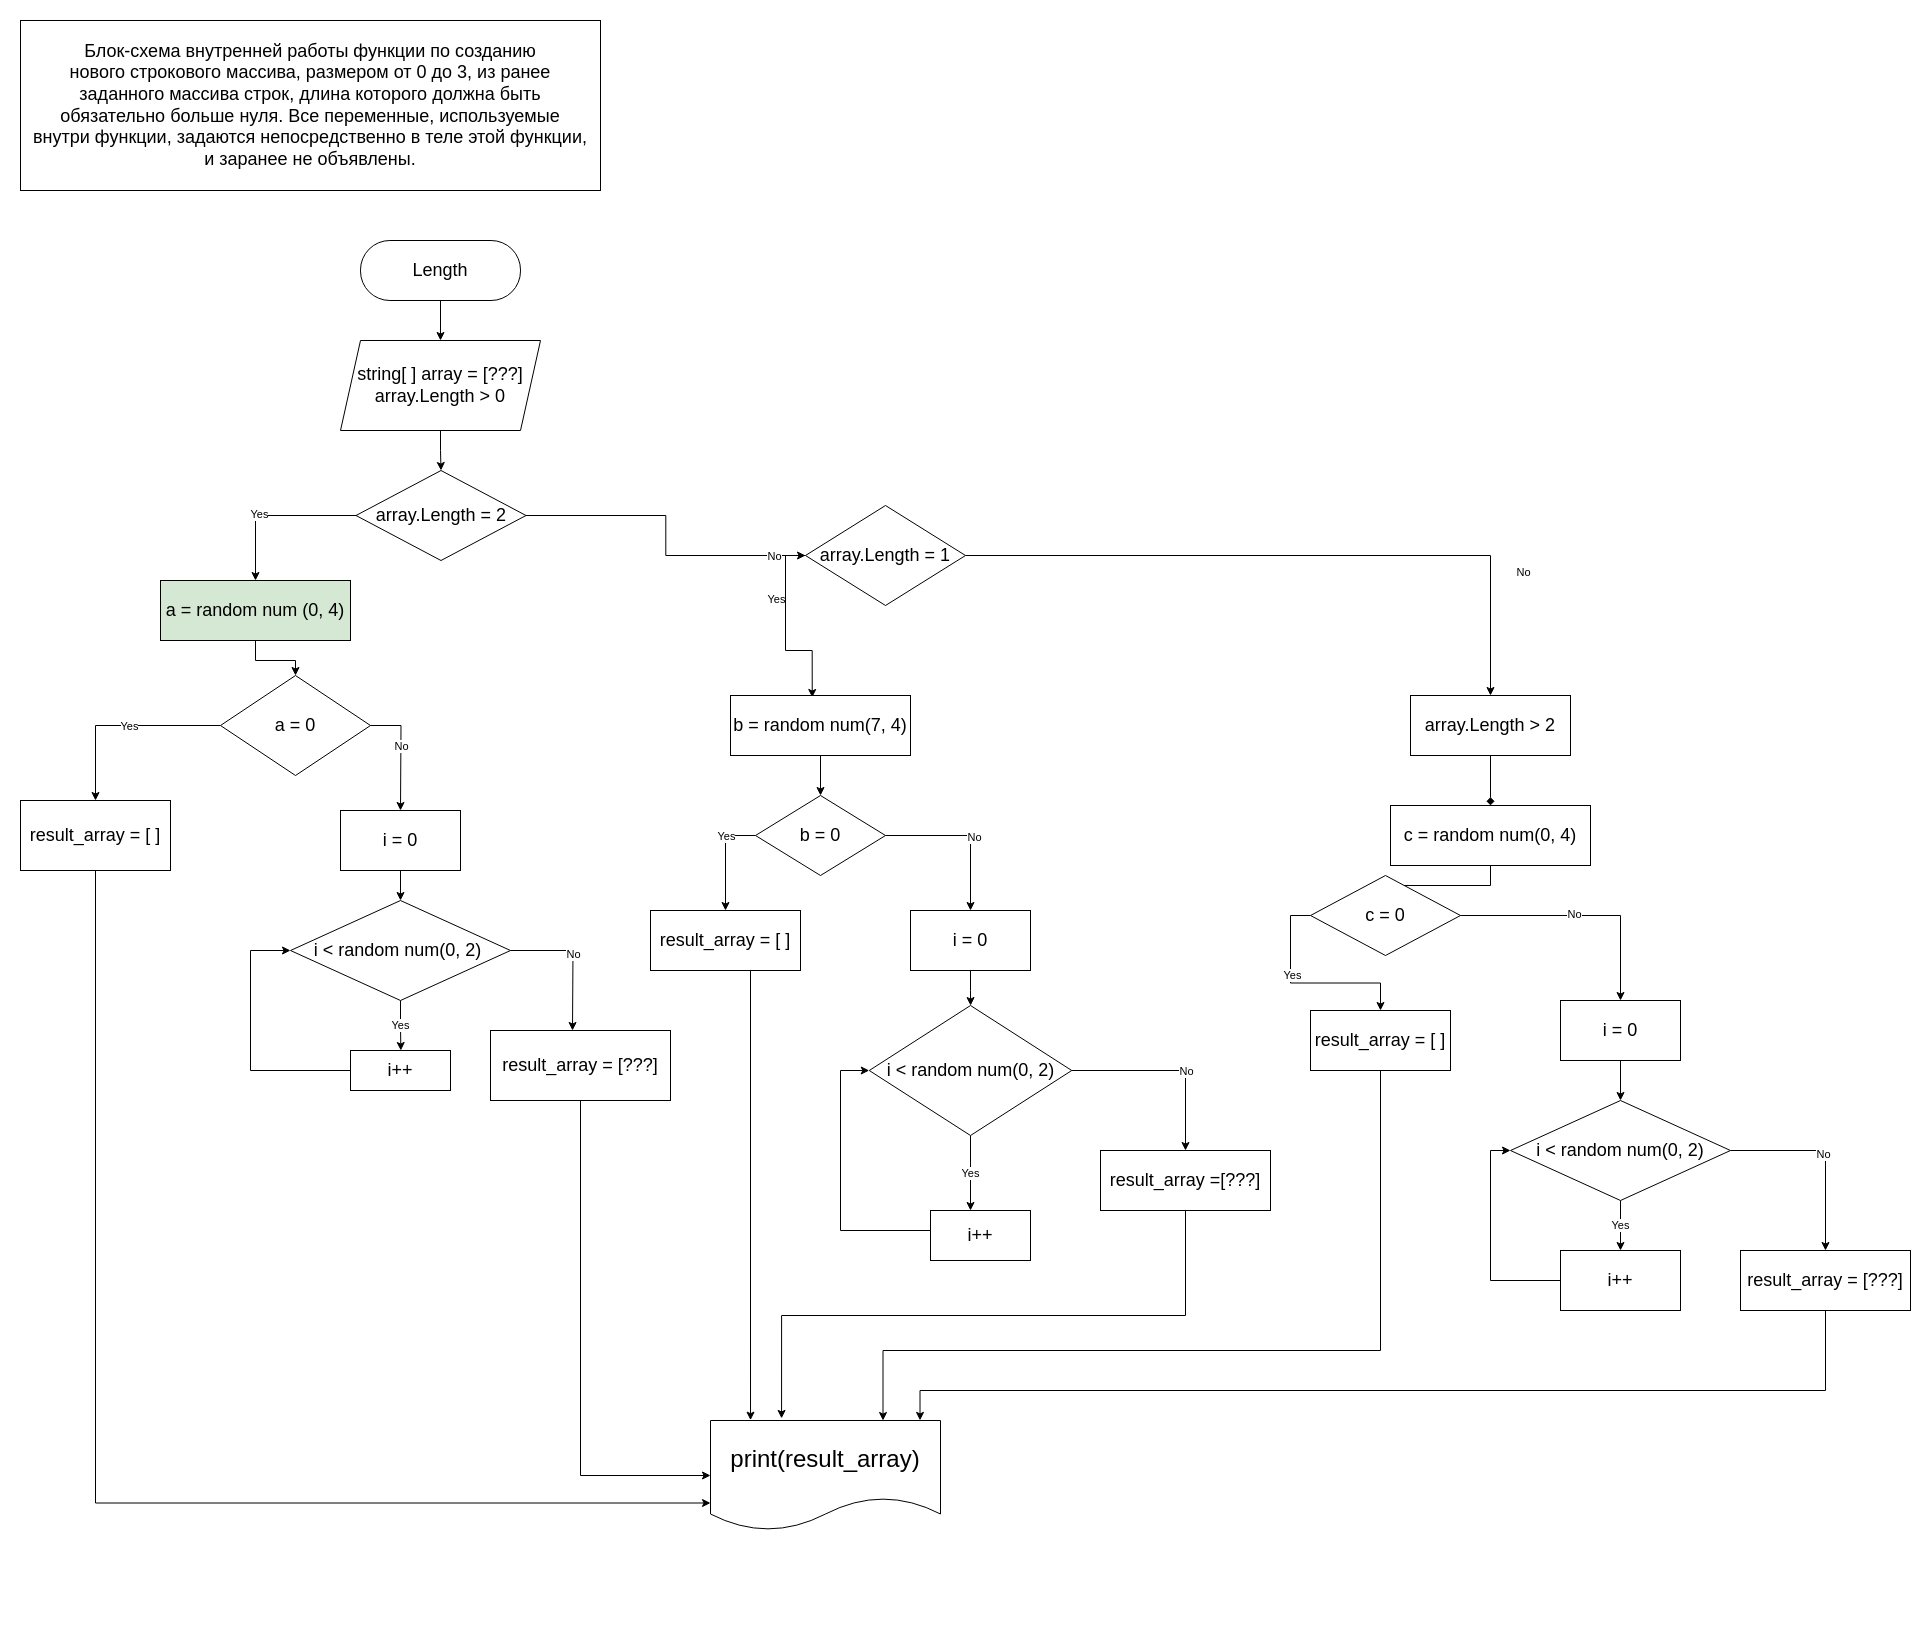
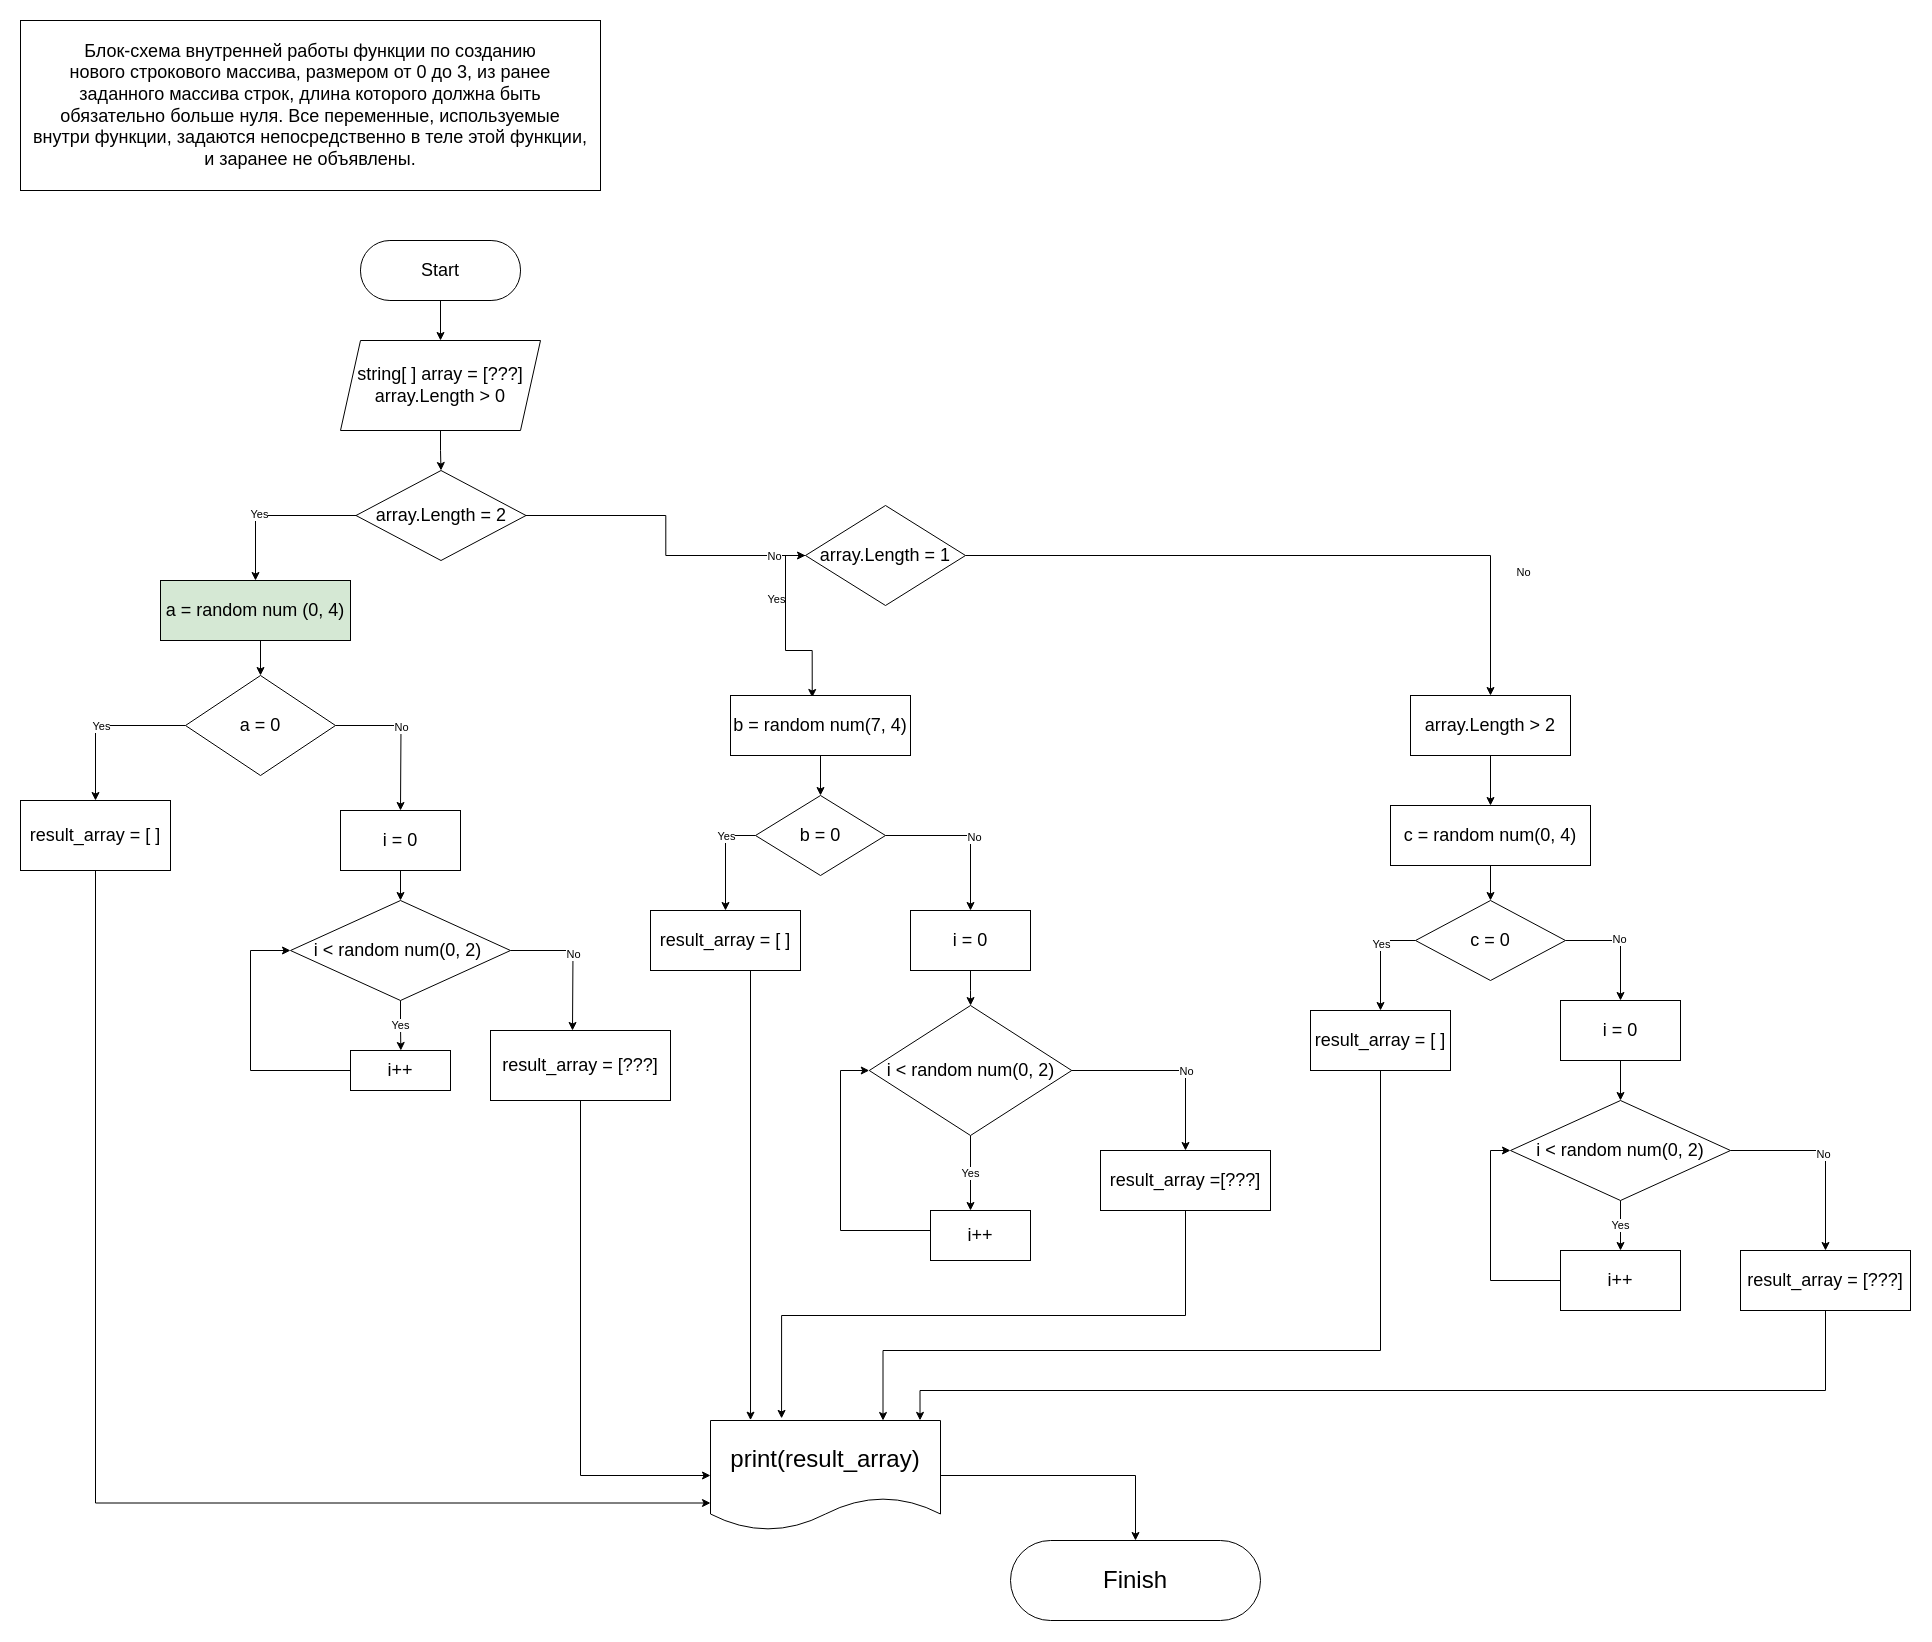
- <mxCell id="3" value="&lt;font style=&quot;font-size: 18px;&quot;&gt;Length&lt;/font&gt;" style="rounded=1;whiteSpace=wrap;html=1;arcSize=49;" parent="1" vertex="1"><mxGeometry x="360" y="240" width="160" height="60" as="geometry" /></mxCell>
+ <mxCell id="3" value="&lt;font style=&quot;font-size: 18px;&quot;&gt;Start&lt;/font&gt;" style="rounded=1;whiteSpace=wrap;html=1;arcSize=49;" parent="1" vertex="1"><mxGeometry x="360" y="240" width="160" height="60" as="geometry" /></mxCell>
- <mxCell id="17" value="&lt;font style=&quot;font-size: 18px;&quot;&gt;a = 0&lt;/font&gt;" style="rhombus;whiteSpace=wrap;html=1;" parent="1" vertex="1"><mxGeometry x="220" y="675" width="150" height="100" as="geometry" /></mxCell>
+ <mxCell id="17" value="&lt;font style=&quot;font-size: 18px;&quot;&gt;a = 0&lt;/font&gt;" style="rhombus;whiteSpace=wrap;html=1;" parent="1" vertex="1"><mxGeometry x="185" y="675" width="150" height="100" as="geometry" /></mxCell>
- <mxCell id="54" style="edgeStyle=orthogonalEdgeStyle;rounded=0;orthogonalLoop=1;jettySize=auto;html=1;exitX=0.5;exitY=1;exitDx=0;exitDy=0;entryX=0.5;entryY=0;entryDx=0;entryDy=0;endArrow=diamond;" edge="1" parent="1" source="55" target="57"><mxGeometry relative="1" as="geometry" /></mxCell>
+ <mxCell id="54" style="edgeStyle=orthogonalEdgeStyle;rounded=0;orthogonalLoop=1;jettySize=auto;html=1;exitX=0.5;exitY=1;exitDx=0;exitDy=0;entryX=0.5;entryY=0;entryDx=0;entryDy=0;" edge="1" parent="1" source="55" target="57"><mxGeometry relative="1" as="geometry" /></mxCell>
- <mxCell id="62" value="&lt;font style=&quot;font-size: 18px;&quot;&gt;c = 0&lt;/font&gt;" style="rhombus;whiteSpace=wrap;html=1;" vertex="1" parent="1"><mxGeometry x="1310" y="875" width="150" height="80" as="geometry" /></mxCell>
+ <mxCell id="62" value="&lt;font style=&quot;font-size: 18px;&quot;&gt;c = 0&lt;/font&gt;" style="rhombus;whiteSpace=wrap;html=1;" vertex="1" parent="1"><mxGeometry x="1415" y="900" width="150" height="80" as="geometry" /></mxCell>
+ <mxCell id="75" style="edgeStyle=orthogonalEdgeStyle;rounded=0;orthogonalLoop=1;jettySize=auto;html=1;exitX=1;exitY=0.5;exitDx=0;exitDy=0;entryX=0.5;entryY=0;entryDx=0;entryDy=0;" edge="1" parent="1" source="76" target="77"><mxGeometry relative="1" as="geometry" /></mxCell>
+ <mxCell id="77" value="&lt;font style=&quot;font-size: 24px;&quot;&gt;Finish&lt;/font&gt;" style="rounded=1;whiteSpace=wrap;html=1;arcSize=50;" vertex="1" parent="1"><mxGeometry x="1010" y="1540" width="250" height="80" as="geometry" /></mxCell>
